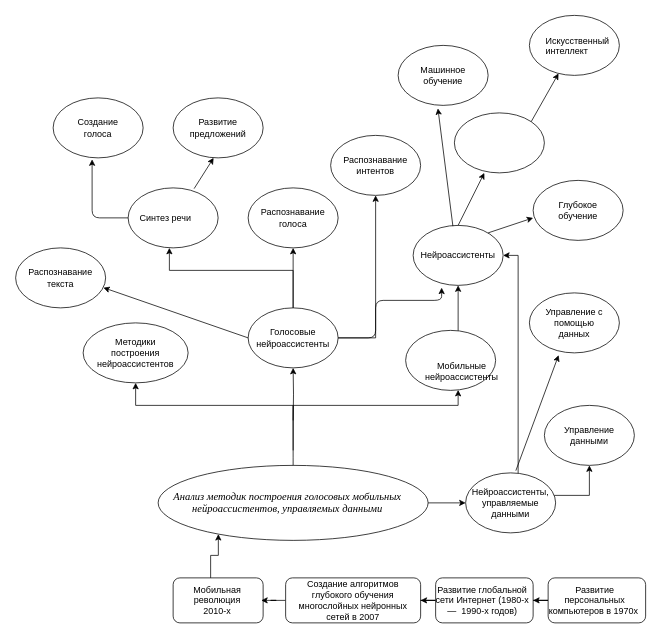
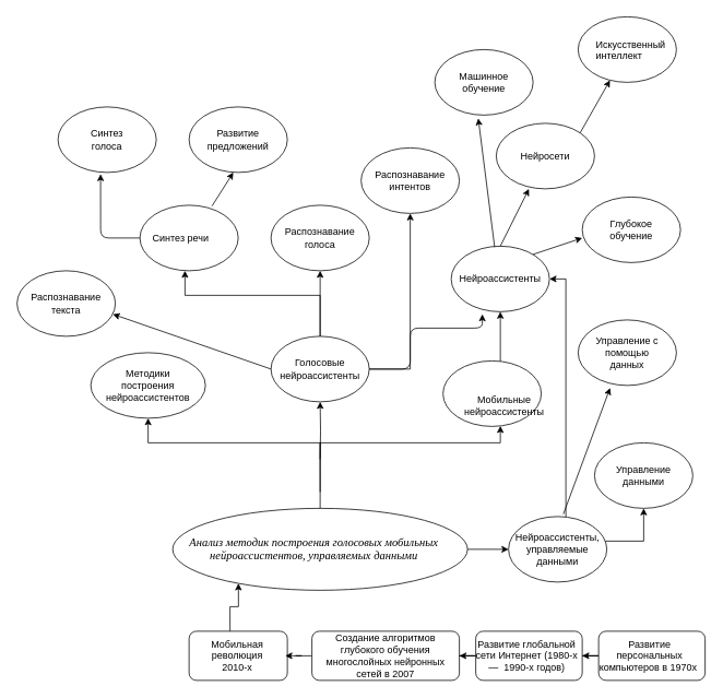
- <mxCell id="31" value="Создание голоса" style="text;html=1;strokeColor=none;fillColor=none;align=center;verticalAlign=middle;whiteSpace=wrap;rounded=0;" parent="1" vertex="1"><mxGeometry x="90" y="150" width="80" height="40" as="geometry" /></mxCell>
+ <mxCell id="31" value="Синтез голоса" style="text;html=1;strokeColor=none;fillColor=none;align=center;verticalAlign=middle;whiteSpace=wrap;rounded=0;" parent="1" vertex="1"><mxGeometry x="90" y="150" width="80" height="40" as="geometry" /></mxCell>
+ <mxCell id="37" value="Нейросети" style="text;html=1;strokeColor=none;fillColor=none;align=center;verticalAlign=middle;whiteSpace=wrap;rounded=0;" parent="1" vertex="1"><mxGeometry x="625" y="170" width="80" height="40" as="geometry" /></mxCell>
